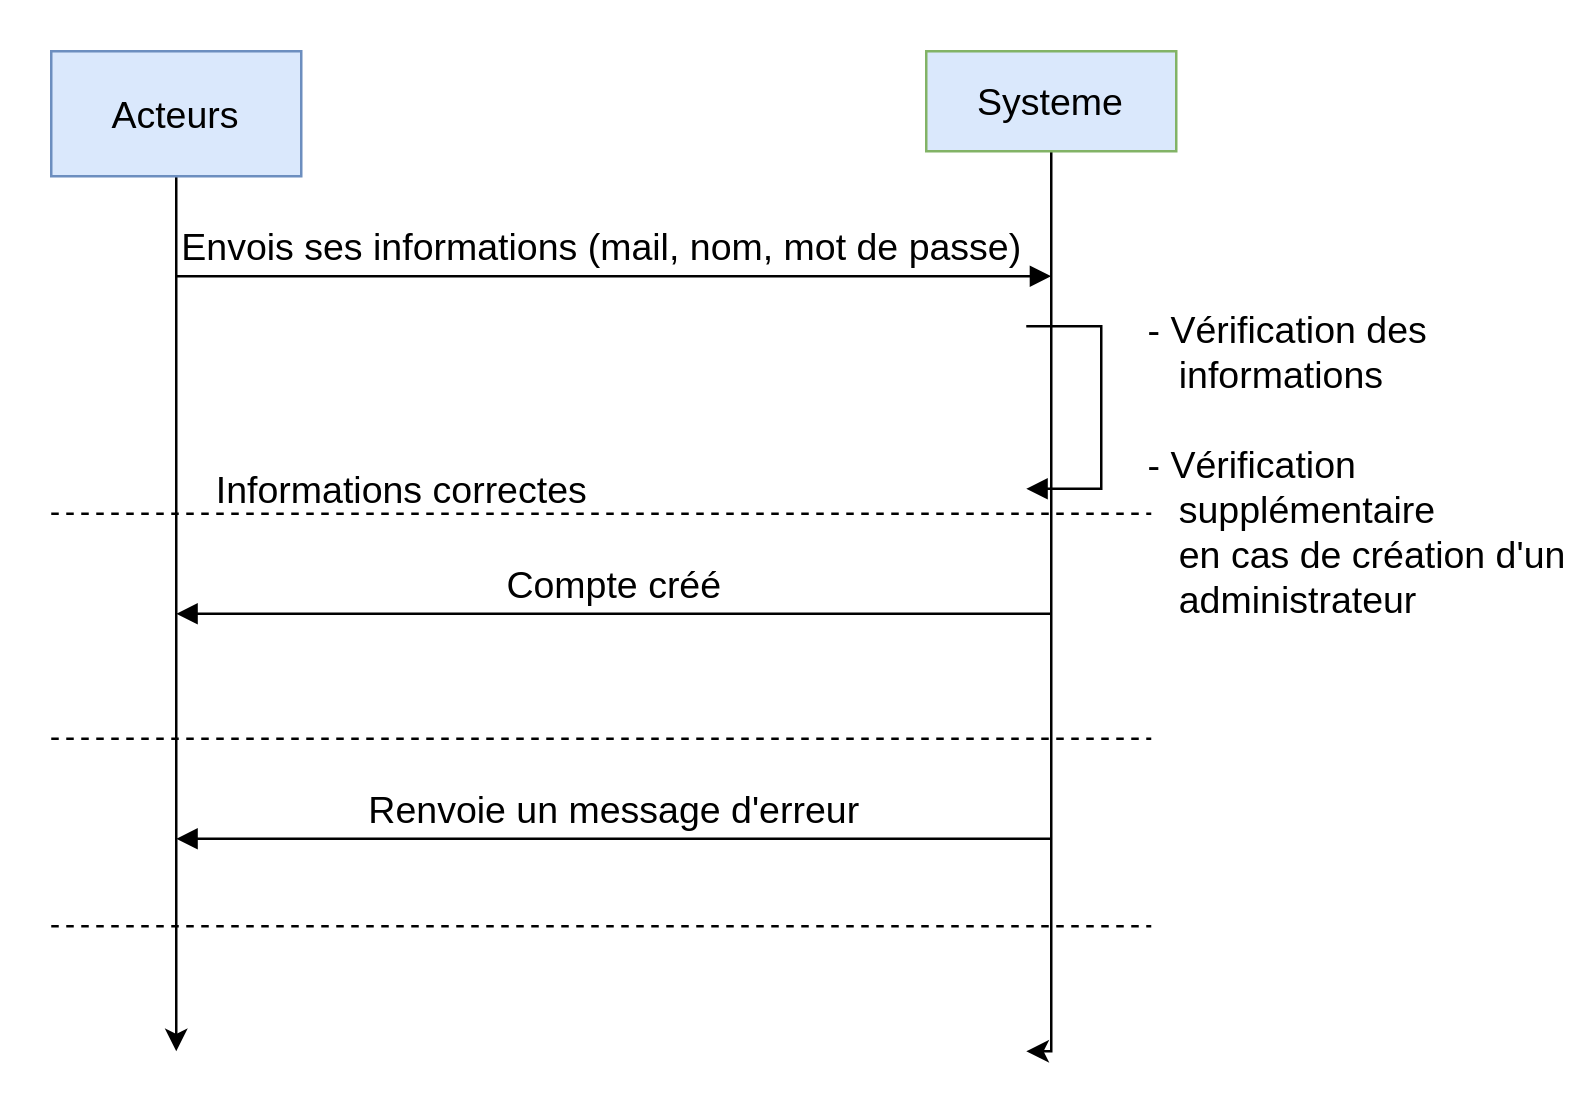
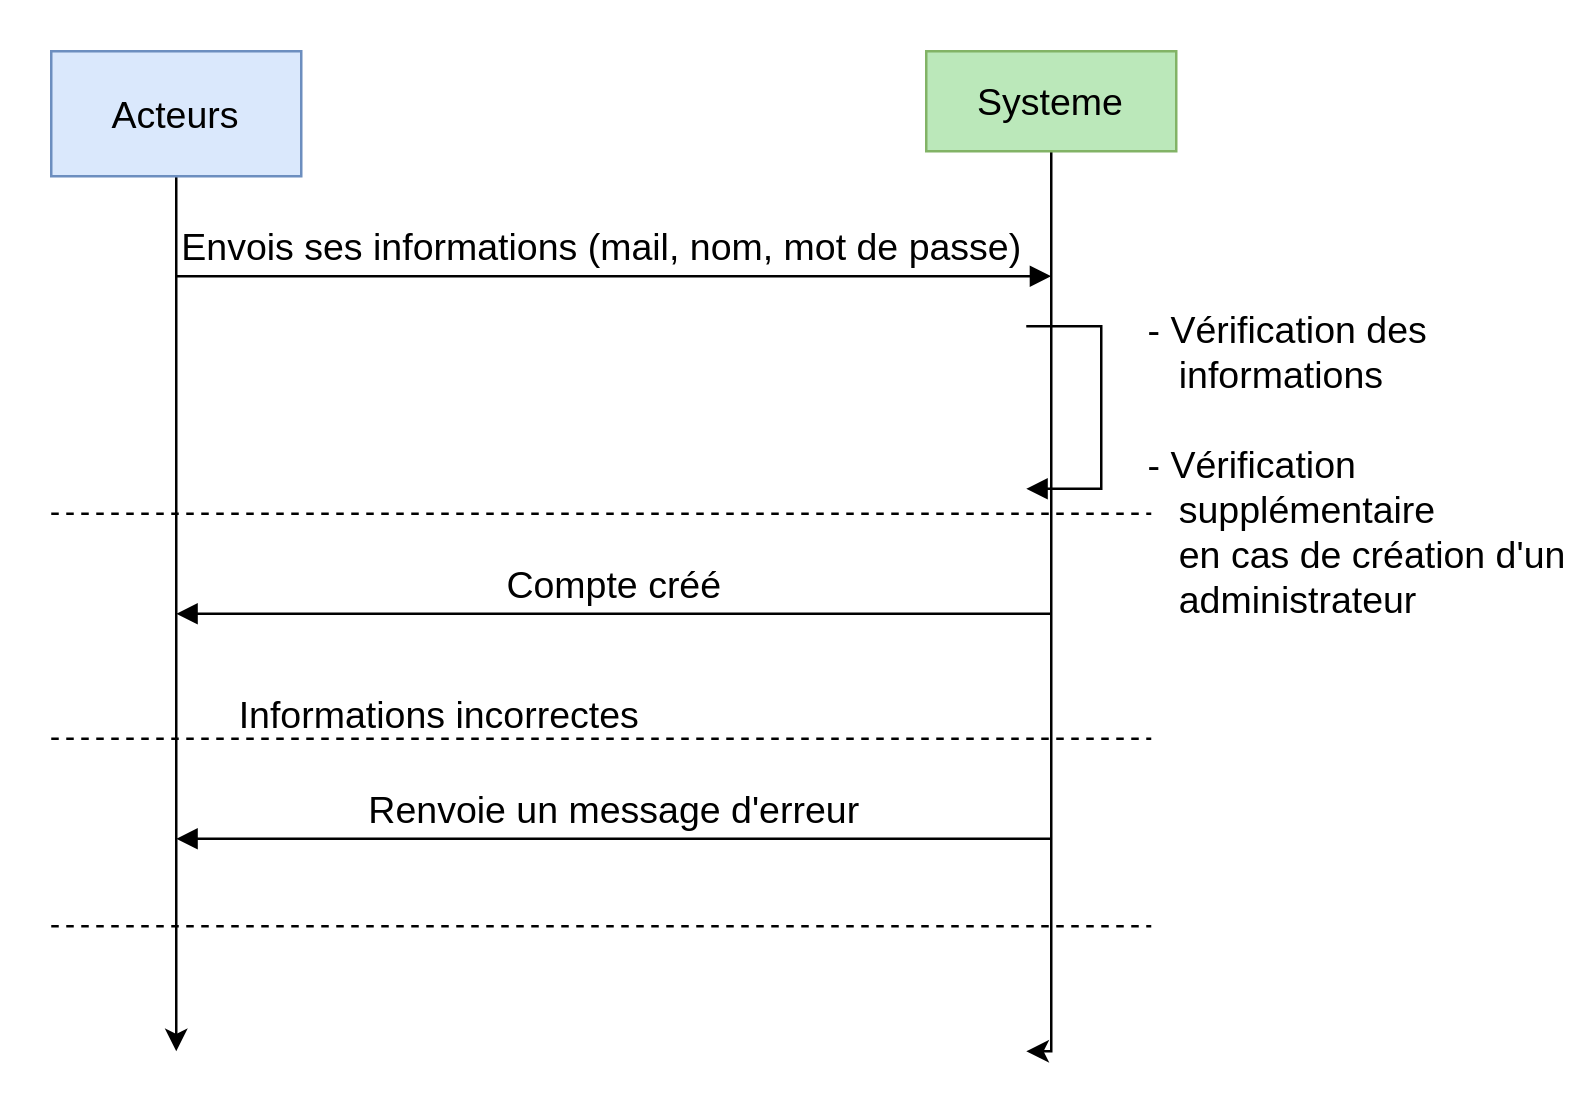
- <mxCell id="7" value="Systeme" style="whiteSpace=wrap;html=1;shadow=0;fontSize=15;fillColor=#dae8fc;strokeColor=#82b366;rounded=0;" vertex="1" parent="1"><mxGeometry x="370" y="20" width="100" height="40" as="geometry" /></mxCell>
+ <mxCell id="7" value="Systeme" style="whiteSpace=wrap;html=1;shadow=0;fontSize=15;fillColor=#BBE8BA;strokeColor=#82b366;rounded=0;" vertex="1" parent="1"><mxGeometry x="370" y="20" width="100" height="40" as="geometry" /></mxCell>
- <mxCell id="11" value="Informations correctes" style="text;html=1;align=center;verticalAlign=middle;resizable=0;points=[];autosize=1;strokeColor=none;fillColor=none;fontSize=15;rounded=0;" vertex="1" parent="9"><mxGeometry x="65" width="150" height="20" as="geometry" /></mxCell>
+ <mxCell id="14" value="Informations incorrectes" style="text;html=1;align=center;verticalAlign=middle;resizable=0;points=[];autosize=1;strokeColor=none;fillColor=none;fontSize=15;rounded=0;" vertex="1" parent="1"><mxGeometry x="95" y="275" width="160" height="20" as="geometry" /></mxCell>
